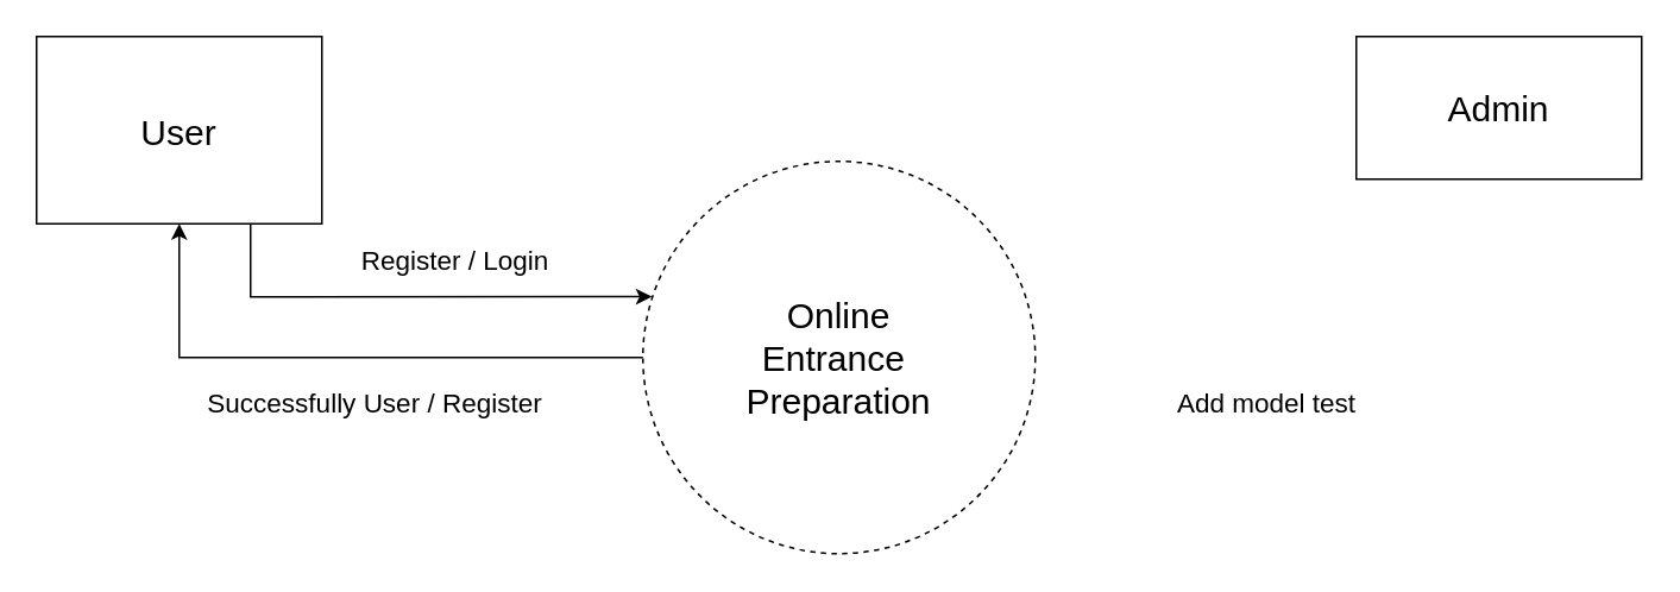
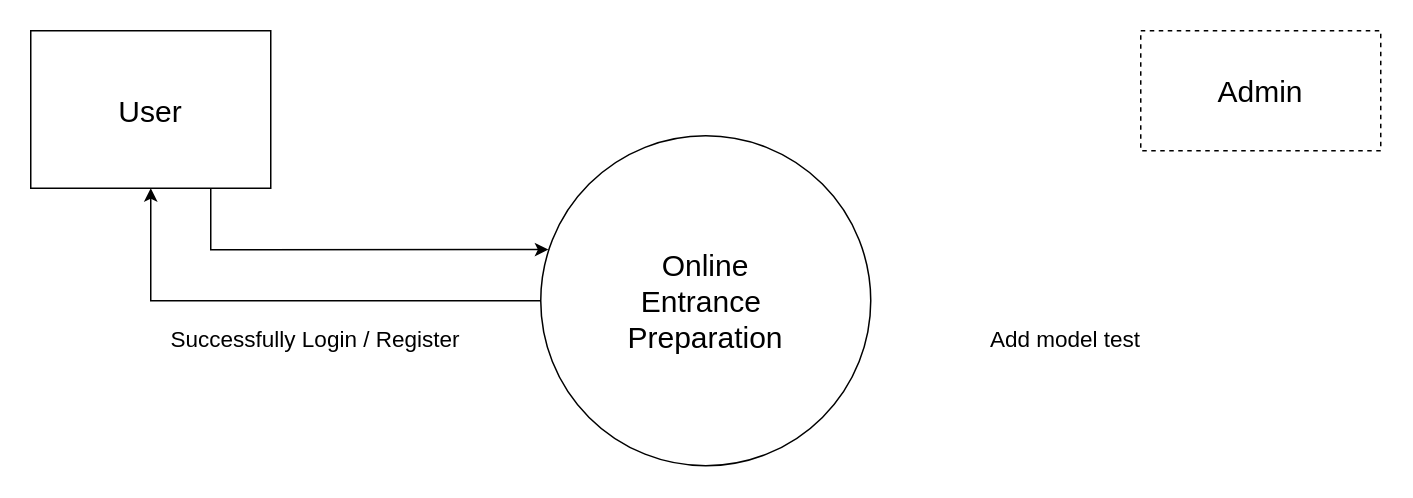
- <mxCell id="4" value="&lt;font style=&quot;font-size: 20px;&quot;&gt;Admin&lt;/font&gt;" style="rounded=0;whiteSpace=wrap;html=1;" vertex="1" parent="1"><mxGeometry x="760" y="20" width="160" height="80" as="geometry" /></mxCell>
+ <mxCell id="4" value="&lt;font style=&quot;font-size: 20px;&quot;&gt;Admin&lt;/font&gt;" style="rounded=0;whiteSpace=wrap;html=1;dashed=1;" vertex="1" parent="1"><mxGeometry x="760" y="20" width="160" height="80" as="geometry" /></mxCell>
- <mxCell id="7" value="&lt;font style=&quot;font-size: 15px;&quot;&gt;Register / Login&lt;/font&gt;" style="text;html=1;strokeColor=none;fillColor=none;align=center;verticalAlign=middle;whiteSpace=wrap;rounded=0;" vertex="1" parent="1"><mxGeometry x="200" y="130" width="110" height="30" as="geometry" /></mxCell>
- <mxCell id="2" value="&lt;font style=&quot;font-size: 20px;&quot;&gt;Online&lt;br&gt;Entrance&amp;nbsp;&lt;br&gt;Preparation&lt;/font&gt;" style="ellipse;whiteSpace=wrap;html=1;aspect=fixed;dashed=1;" vertex="1" parent="1"><mxGeometry x="360" y="90" width="220" height="220" as="geometry" /></mxCell>
+ <mxCell id="2" value="&lt;font style=&quot;font-size: 20px;&quot;&gt;Online&lt;br&gt;Entrance&amp;nbsp;&lt;br&gt;Preparation&lt;/font&gt;" style="ellipse;whiteSpace=wrap;html=1;aspect=fixed;" vertex="1" parent="1"><mxGeometry x="360" y="90" width="220" height="220" as="geometry" /></mxCell>
- <mxCell id="8" value="&lt;font style=&quot;font-size: 15px;&quot;&gt;Successfully User / Register&lt;/font&gt;" style="text;html=1;strokeColor=none;fillColor=none;align=center;verticalAlign=middle;whiteSpace=wrap;rounded=0;" vertex="1" parent="1"><mxGeometry x="110" y="210" width="200" height="30" as="geometry" /></mxCell>
+ <mxCell id="8" value="&lt;font style=&quot;font-size: 15px;&quot;&gt;Successfully Login / Register&lt;/font&gt;" style="text;html=1;strokeColor=none;fillColor=none;align=center;verticalAlign=middle;whiteSpace=wrap;rounded=0;" vertex="1" parent="1"><mxGeometry x="110" y="210" width="200" height="30" as="geometry" /></mxCell>
